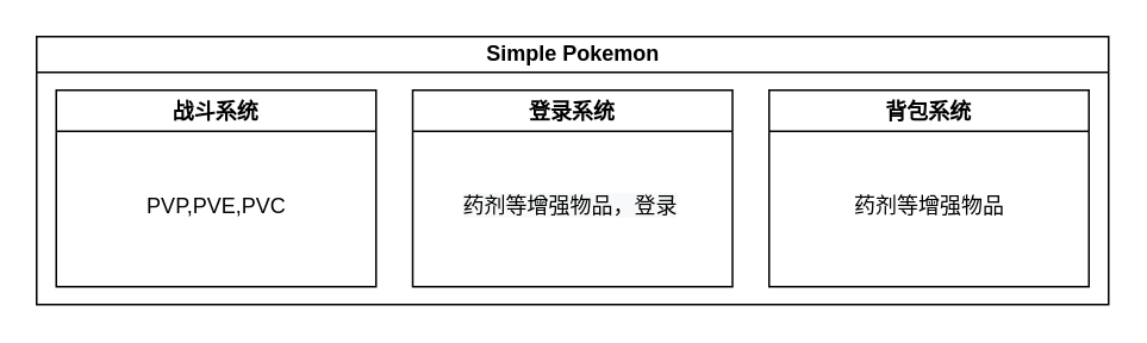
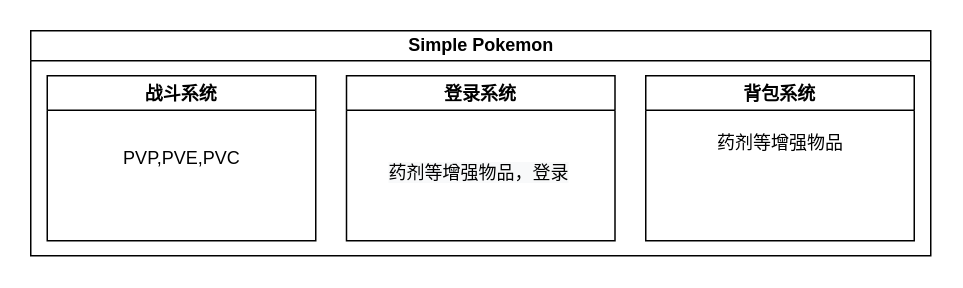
- <mxCell id="4" value="PVP,PVE,PVC" style="text;html=1;strokeColor=none;fillColor=none;align=center;verticalAlign=middle;whiteSpace=wrap;rounded=0;" vertex="1" parent="3"><mxGeometry x="10" y="30" width="160" height="70" as="geometry" /></mxCell>
+ <mxCell id="4" value="PVP,PVE,PVC" style="text;html=1;strokeColor=none;fillColor=none;align=center;verticalAlign=middle;whiteSpace=wrap;rounded=0;" vertex="1" parent="3"><mxGeometry x="10" y="20" width="160" height="70" as="geometry" /></mxCell>
- <mxCell id="6" value="药剂等增强物品" style="text;html=1;strokeColor=none;fillColor=none;align=center;verticalAlign=middle;whiteSpace=wrap;rounded=0;" vertex="1" parent="5"><mxGeometry x="10" y="30" width="160" height="70" as="geometry" /></mxCell>
+ <mxCell id="6" value="药剂等增强物品" style="text;html=1;strokeColor=none;fillColor=none;align=center;verticalAlign=middle;whiteSpace=wrap;rounded=0;" vertex="1" parent="5"><mxGeometry x="10" y="10" width="160" height="70" as="geometry" /></mxCell>
